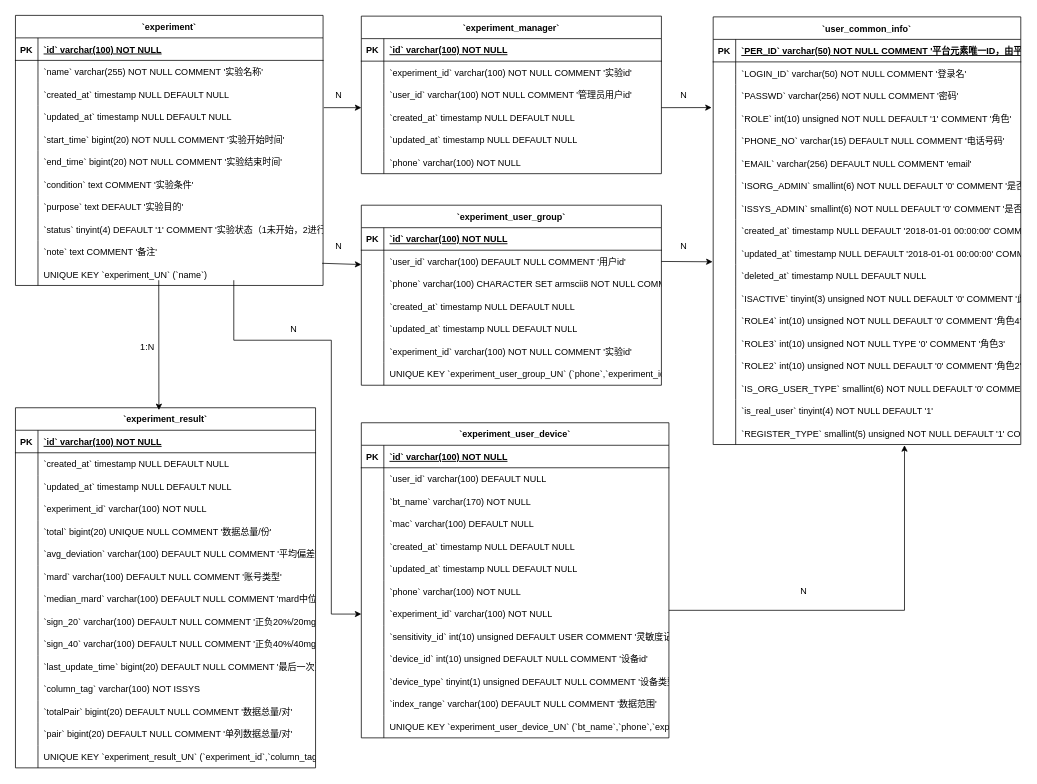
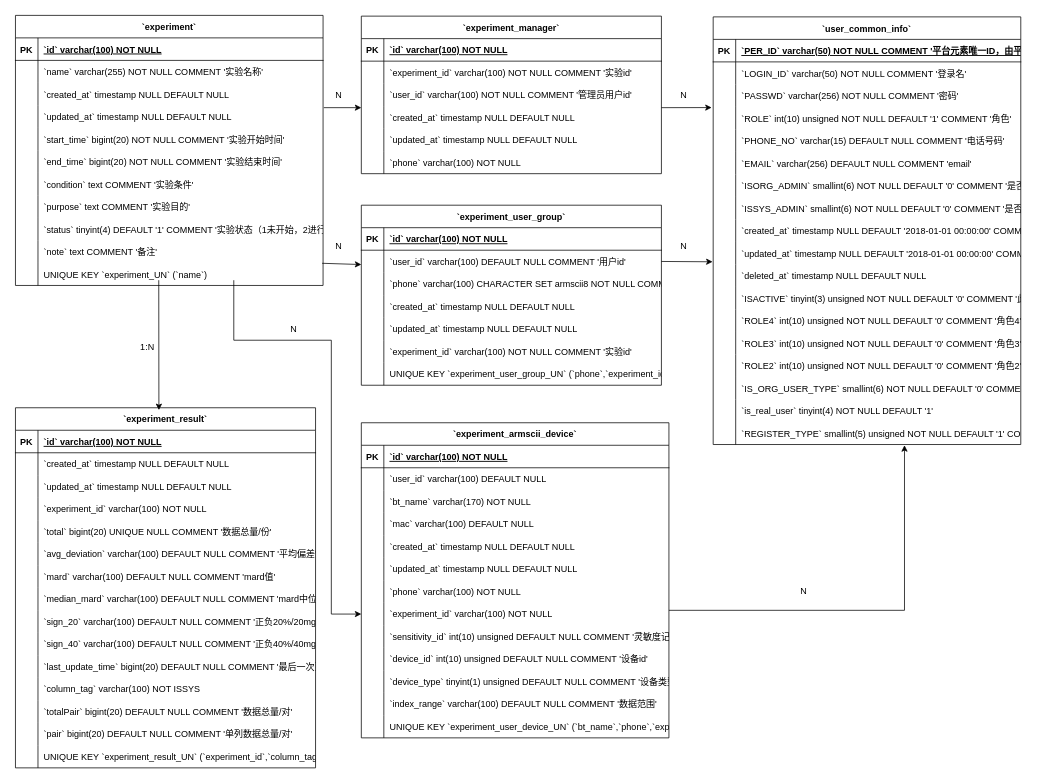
- <mxCell id="26" value="`purpose` text DEFAULT '实验目的'" style="shape=partialRectangle;overflow=hidden;connectable=0;fillColor=none;align=left;strokeColor=inherit;top=0;left=0;bottom=0;right=0;spacingLeft=6;" vertex="1" parent="24"><mxGeometry x="30" width="380" height="30" as="geometry"><mxRectangle width="380" height="30" as="alternateBounds" /></mxGeometry></mxCell>
+ <mxCell id="26" value="`purpose` text COMMENT '实验目的'" style="shape=partialRectangle;overflow=hidden;connectable=0;fillColor=none;align=left;strokeColor=inherit;top=0;left=0;bottom=0;right=0;spacingLeft=6;" vertex="1" parent="24"><mxGeometry x="30" width="380" height="30" as="geometry"><mxRectangle width="380" height="30" as="alternateBounds" /></mxGeometry></mxCell>
- <mxCell id="205" value="`ROLE3` int(10) unsigned NOT NULL TYPE '0' COMMENT '角色3'" style="shape=partialRectangle;overflow=hidden;connectable=0;fillColor=none;align=left;strokeColor=inherit;top=0;left=0;bottom=0;right=0;spacingLeft=6;" vertex="1" parent="203"><mxGeometry x="30" width="380" height="30" as="geometry"><mxRectangle width="380" height="30" as="alternateBounds" /></mxGeometry></mxCell>
+ <mxCell id="205" value="`ROLE3` int(10) unsigned NOT NULL DEFAULT '0' COMMENT '角色3'" style="shape=partialRectangle;overflow=hidden;connectable=0;fillColor=none;align=left;strokeColor=inherit;top=0;left=0;bottom=0;right=0;spacingLeft=6;" vertex="1" parent="203"><mxGeometry x="30" width="380" height="30" as="geometry"><mxRectangle width="380" height="30" as="alternateBounds" /></mxGeometry></mxCell>
- <mxCell id="55" value="`experiment_user_device`" style="shape=table;startSize=30;container=1;collapsible=1;childLayout=tableLayout;fixedRows=1;rowLines=0;fontStyle=1;align=center;resizeLast=1;" vertex="1" parent="1"><mxGeometry x="481" y="563" width="410" height="420" as="geometry" /></mxCell>
+ <mxCell id="55" value="`experiment_armscii_device`" style="shape=table;startSize=30;container=1;collapsible=1;childLayout=tableLayout;fixedRows=1;rowLines=0;fontStyle=1;align=center;resizeLast=1;" vertex="1" parent="1"><mxGeometry x="481" y="563" width="410" height="420" as="geometry" /></mxCell>
- <mxCell id="138" value="`mard` varchar(100) DEFAULT NULL COMMENT '账号类型'" style="shape=partialRectangle;overflow=hidden;connectable=0;fillColor=none;align=left;strokeColor=inherit;top=0;left=0;bottom=0;right=0;spacingLeft=6;" vertex="1" parent="136"><mxGeometry x="30" width="370" height="30" as="geometry"><mxRectangle width="370" height="30" as="alternateBounds" /></mxGeometry></mxCell>
+ <mxCell id="138" value="`mard` varchar(100) DEFAULT NULL COMMENT 'mard值'" style="shape=partialRectangle;overflow=hidden;connectable=0;fillColor=none;align=left;strokeColor=inherit;top=0;left=0;bottom=0;right=0;spacingLeft=6;" vertex="1" parent="136"><mxGeometry x="30" width="370" height="30" as="geometry"><mxRectangle width="370" height="30" as="alternateBounds" /></mxGeometry></mxCell>
- <mxCell id="82" value="`sensitivity_id` int(10) unsigned DEFAULT USER COMMENT '灵敏度记录id'" style="shape=partialRectangle;overflow=hidden;connectable=0;fillColor=none;align=left;strokeColor=inherit;top=0;left=0;bottom=0;right=0;spacingLeft=6;" vertex="1" parent="80"><mxGeometry x="30" width="380" height="30" as="geometry"><mxRectangle width="380" height="30" as="alternateBounds" /></mxGeometry></mxCell>
+ <mxCell id="82" value="`sensitivity_id` int(10) unsigned DEFAULT NULL COMMENT '灵敏度记录id'" style="shape=partialRectangle;overflow=hidden;connectable=0;fillColor=none;align=left;strokeColor=inherit;top=0;left=0;bottom=0;right=0;spacingLeft=6;" vertex="1" parent="80"><mxGeometry x="30" width="380" height="30" as="geometry"><mxRectangle width="380" height="30" as="alternateBounds" /></mxGeometry></mxCell>
